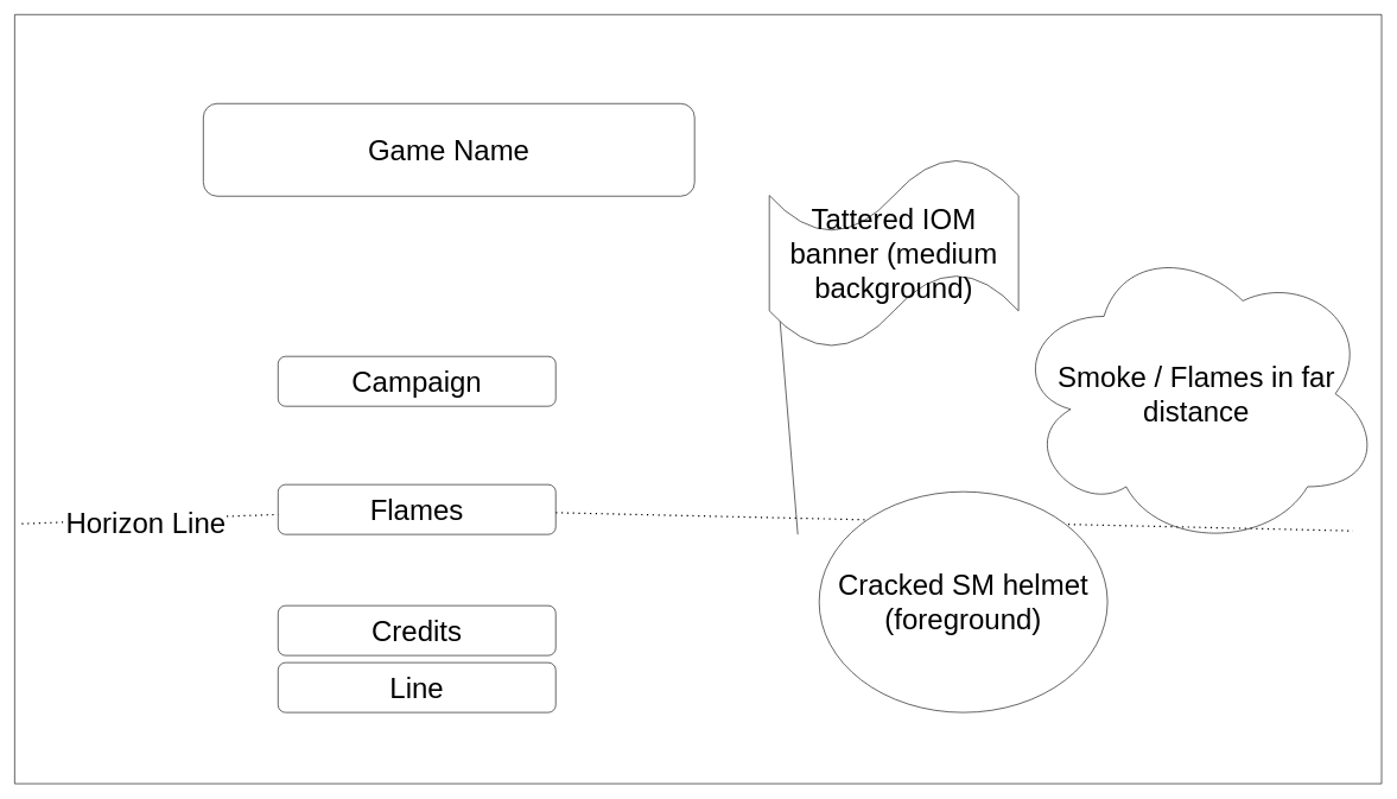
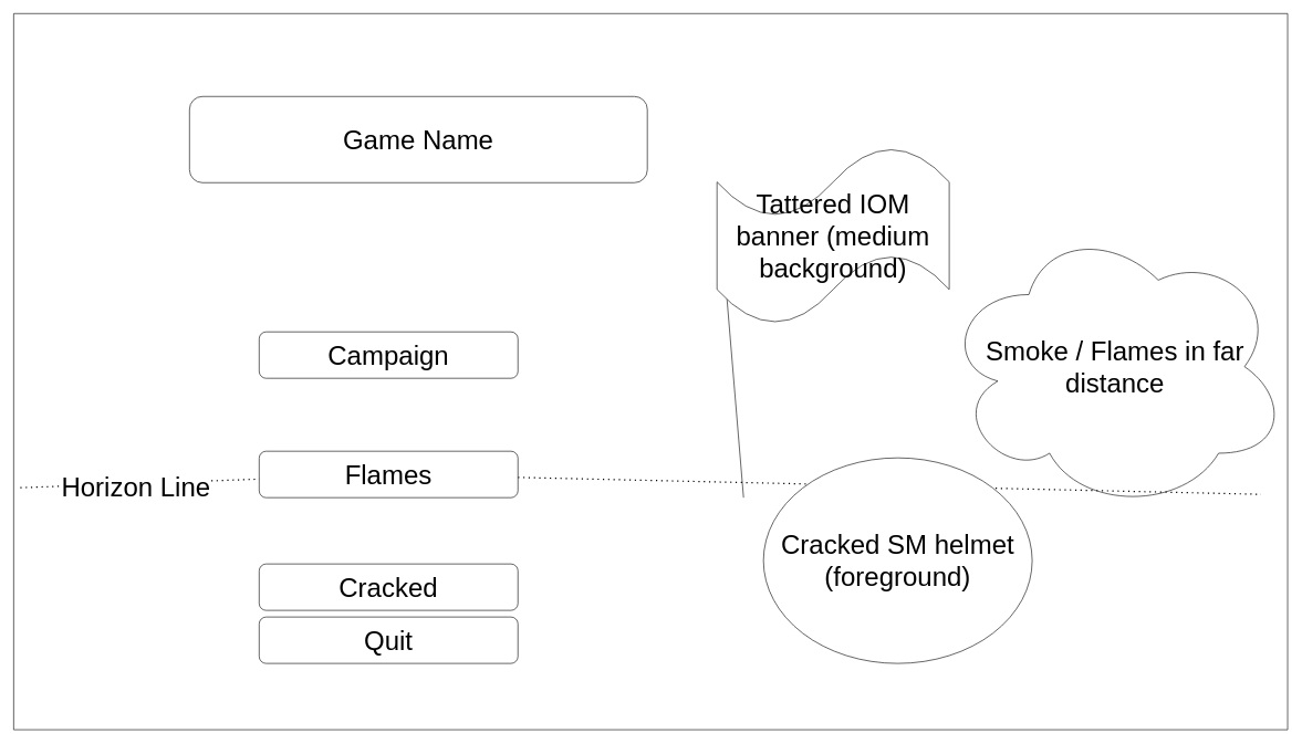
- <mxCell id="14" value="Credits" style="rounded=1;whiteSpace=wrap;html=1;fontSize=40;" vertex="1" parent="1"><mxGeometry x="390" y="850" width="390" height="70" as="geometry" /></mxCell>
+ <mxCell id="14" value="Cracked" style="rounded=1;whiteSpace=wrap;html=1;fontSize=40;" vertex="1" parent="1"><mxGeometry x="390" y="850" width="390" height="70" as="geometry" /></mxCell>
- <mxCell id="15" value="Line" style="rounded=1;whiteSpace=wrap;html=1;fontSize=40;" vertex="1" parent="1"><mxGeometry x="390" y="930" width="390" height="70" as="geometry" /></mxCell>
+ <mxCell id="15" value="Quit" style="rounded=1;whiteSpace=wrap;html=1;fontSize=40;" vertex="1" parent="1"><mxGeometry x="390" y="930" width="390" height="70" as="geometry" /></mxCell>
